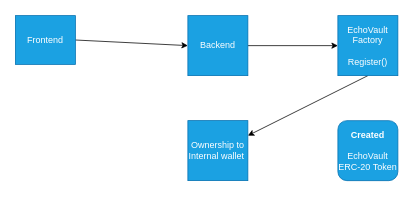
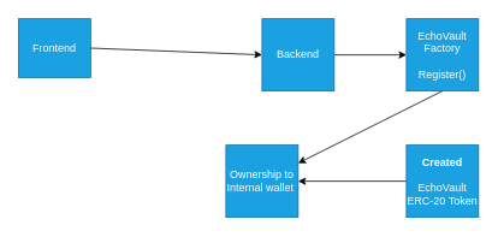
- <mxCell id="5" value="Backend" style="whiteSpace=wrap;html=1;aspect=fixed;fillColor=#1ba1e2;fontColor=#ffffff;strokeColor=#006EAF;" vertex="1" parent="1"><mxGeometry x="250" y="20" width="80" height="80" as="geometry" /></mxCell>
+ <mxCell id="5" value="Backend" style="whiteSpace=wrap;html=1;aspect=fixed;fillColor=#1ba1e2;fontColor=#ffffff;strokeColor=#006EAF;" vertex="1" parent="1"><mxGeometry x="290" y="20" width="80" height="80" as="geometry" /></mxCell>
+ <mxCell id="8" style="edgeStyle=none;html=1;entryX=1;entryY=0.5;entryDx=0;entryDy=0;" edge="1" parent="1" source="9" target="10"><mxGeometry relative="1" as="geometry"><mxPoint x="330" y="200" as="targetPoint" /></mxGeometry></mxCell>
- <mxCell id="9" value="&lt;b&gt;Created&lt;br&gt;&lt;/b&gt;&lt;br&gt;EchoVault&lt;br&gt;ERC-20 Token" style="whiteSpace=wrap;html=1;aspect=fixed;fillColor=#1ba1e2;fontColor=#ffffff;strokeColor=#006EAF;rounded=1;" vertex="1" parent="1"><mxGeometry x="450" y="160" width="80" height="80" as="geometry" /></mxCell>
+ <mxCell id="9" value="&lt;b&gt;Created&lt;br&gt;&lt;/b&gt;&lt;br&gt;EchoVault&lt;br&gt;ERC-20 Token" style="whiteSpace=wrap;html=1;aspect=fixed;fillColor=#1ba1e2;fontColor=#ffffff;strokeColor=#006EAF;" vertex="1" parent="1"><mxGeometry x="450" y="160" width="80" height="80" as="geometry" /></mxCell>
